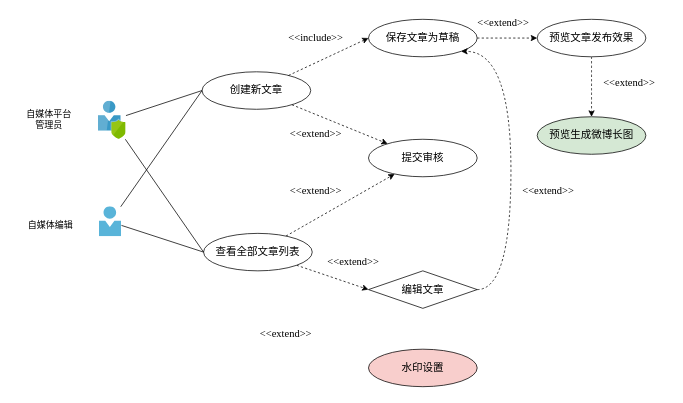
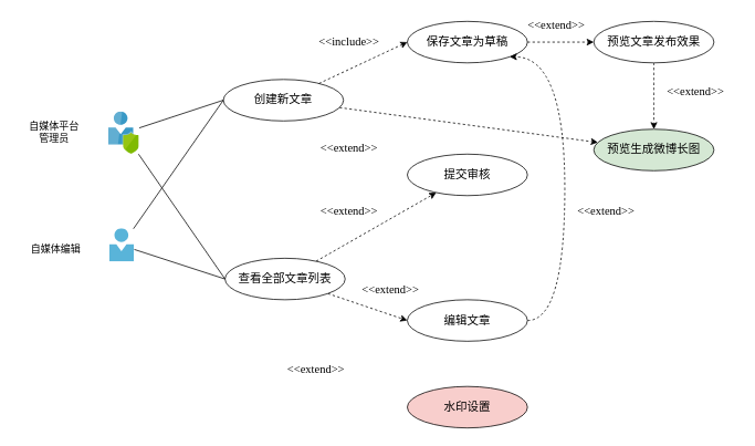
- <mxCell id="5" style="edgeStyle=none;rounded=0;orthogonalLoop=1;jettySize=auto;html=1;dashed=1;startArrow=none;startFill=0;endArrow=classic;endFill=1;" parent="1" source="6" target="20" edge="1"><mxGeometry relative="1" as="geometry" /></mxCell>
+ <mxCell id="5" style="edgeStyle=none;rounded=0;orthogonalLoop=1;jettySize=auto;html=1;dashed=1;startArrow=none;startFill=0;endArrow=classic;endFill=1;" parent="1" source="6" target="19" edge="1"><mxGeometry relative="1" as="geometry" /></mxCell>
- <mxCell id="25" value="编辑文章" style="rhombus;whiteSpace=wrap;html=1;fontFamily=SF Mono;fontSize=14;" parent="1" vertex="1"><mxGeometry x="491" y="360.5" width="145" height="50" as="geometry" /></mxCell>
+ <mxCell id="25" value="编辑文章" style="ellipse;whiteSpace=wrap;html=1;fontFamily=SF Mono;fontSize=14;" parent="1" vertex="1"><mxGeometry x="491" y="360.5" width="145" height="50" as="geometry" /></mxCell>
